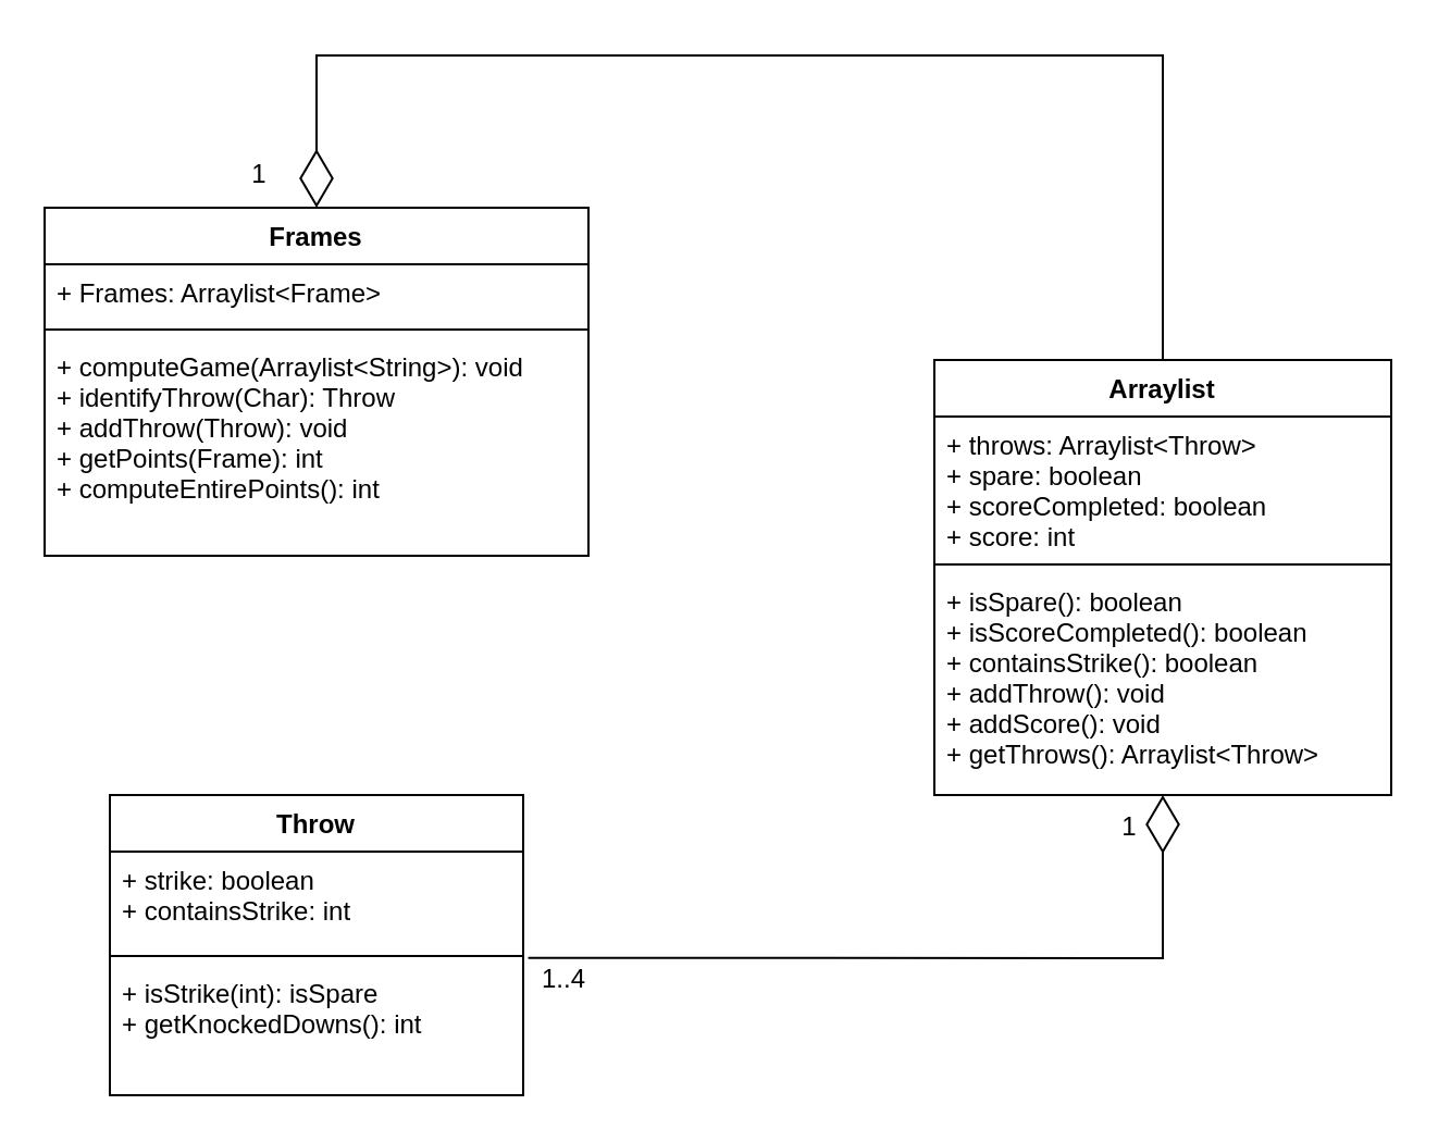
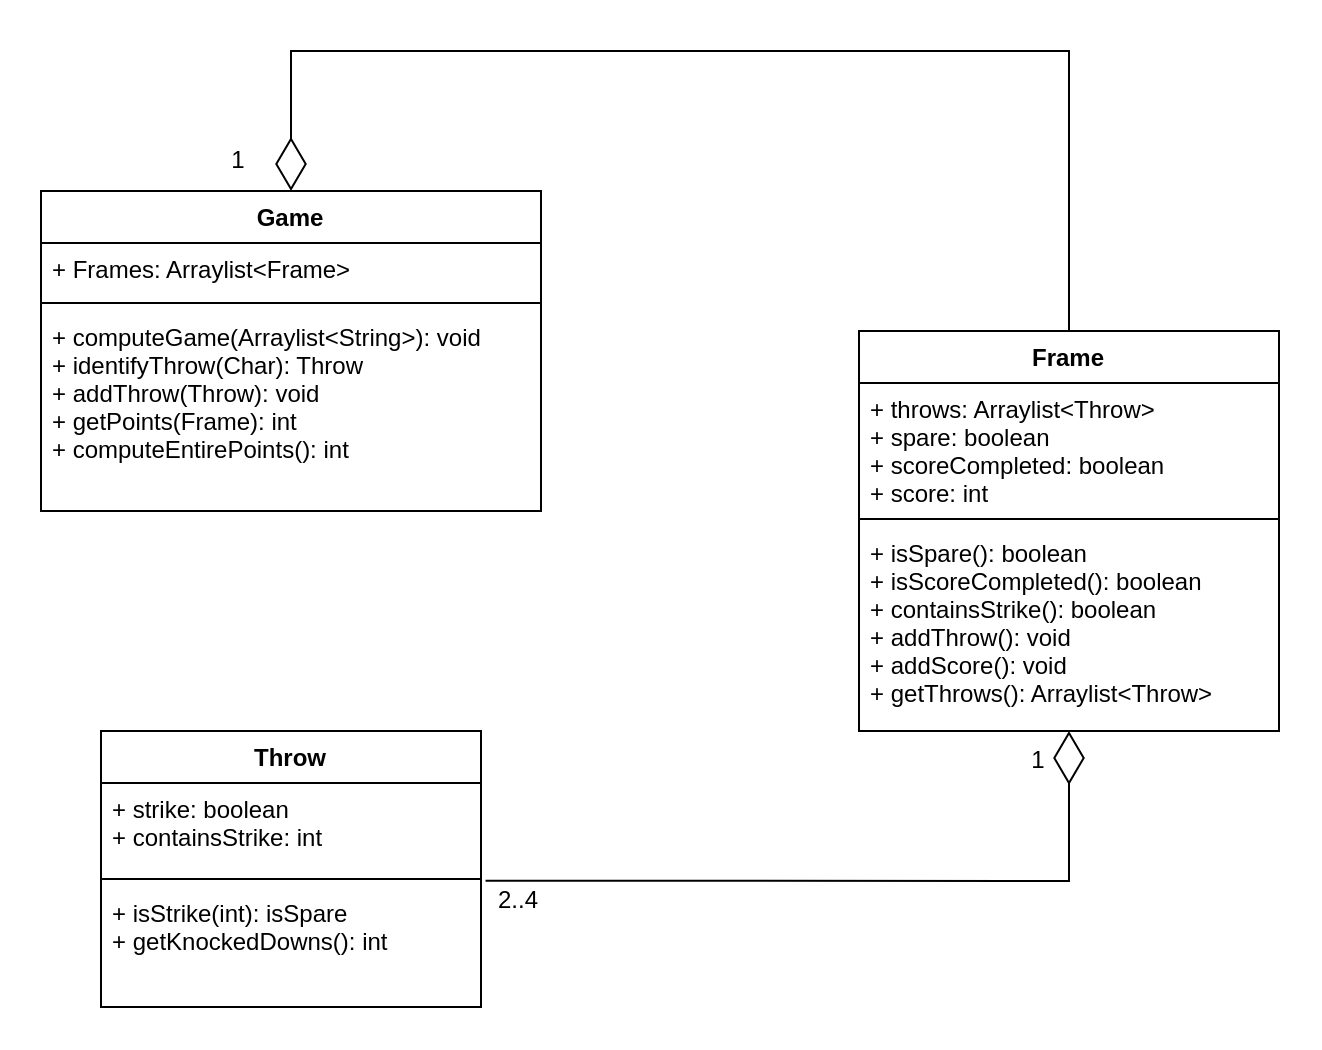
- <mxCell id="2" value="Frames" style="swimlane;fontStyle=1;align=center;verticalAlign=top;childLayout=stackLayout;horizontal=1;startSize=26;horizontalStack=0;resizeParent=1;resizeParentMax=0;resizeLast=0;collapsible=1;marginBottom=0;" parent="1" vertex="1"><mxGeometry x="20" y="90" width="250" height="160" as="geometry" /></mxCell>
+ <mxCell id="2" value="Game" style="swimlane;fontStyle=1;align=center;verticalAlign=top;childLayout=stackLayout;horizontal=1;startSize=26;horizontalStack=0;resizeParent=1;resizeParentMax=0;resizeLast=0;collapsible=1;marginBottom=0;" parent="1" vertex="1"><mxGeometry x="20" y="90" width="250" height="160" as="geometry" /></mxCell>
- <mxCell id="6" value="Arraylist" style="swimlane;fontStyle=1;align=center;verticalAlign=top;childLayout=stackLayout;horizontal=1;startSize=26;horizontalStack=0;resizeParent=1;resizeParentMax=0;resizeLast=0;collapsible=1;marginBottom=0;" parent="1" vertex="1"><mxGeometry x="429" y="160" width="210" height="200" as="geometry" /></mxCell>
+ <mxCell id="6" value="Frame" style="swimlane;fontStyle=1;align=center;verticalAlign=top;childLayout=stackLayout;horizontal=1;startSize=26;horizontalStack=0;resizeParent=1;resizeParentMax=0;resizeLast=0;collapsible=1;marginBottom=0;" parent="1" vertex="1"><mxGeometry x="429" y="160" width="210" height="200" as="geometry" /></mxCell>
- <mxCell id="15" value="1..4" style="text;html=1;strokeColor=none;fillColor=none;align=center;verticalAlign=middle;whiteSpace=wrap;rounded=0;" vertex="1" parent="1"><mxGeometry x="229" y="430" width="60" height="30" as="geometry" /></mxCell>
+ <mxCell id="15" value="2..4" style="text;html=1;strokeColor=none;fillColor=none;align=center;verticalAlign=middle;whiteSpace=wrap;rounded=0;" vertex="1" parent="1"><mxGeometry x="229" y="430" width="60" height="30" as="geometry" /></mxCell>
